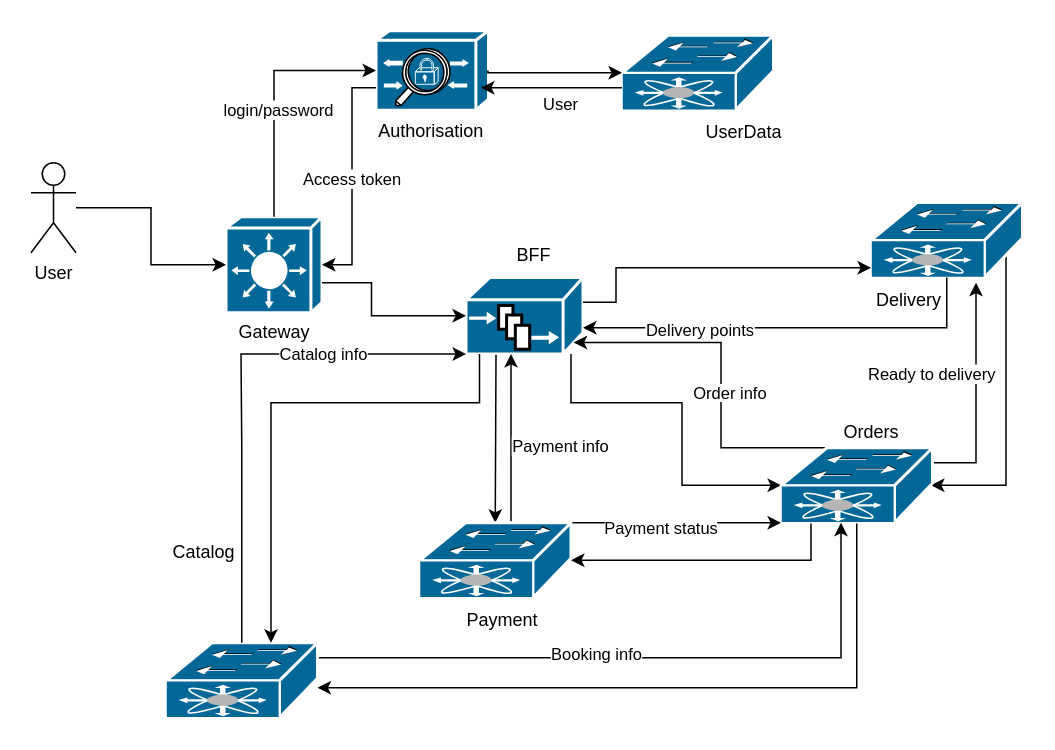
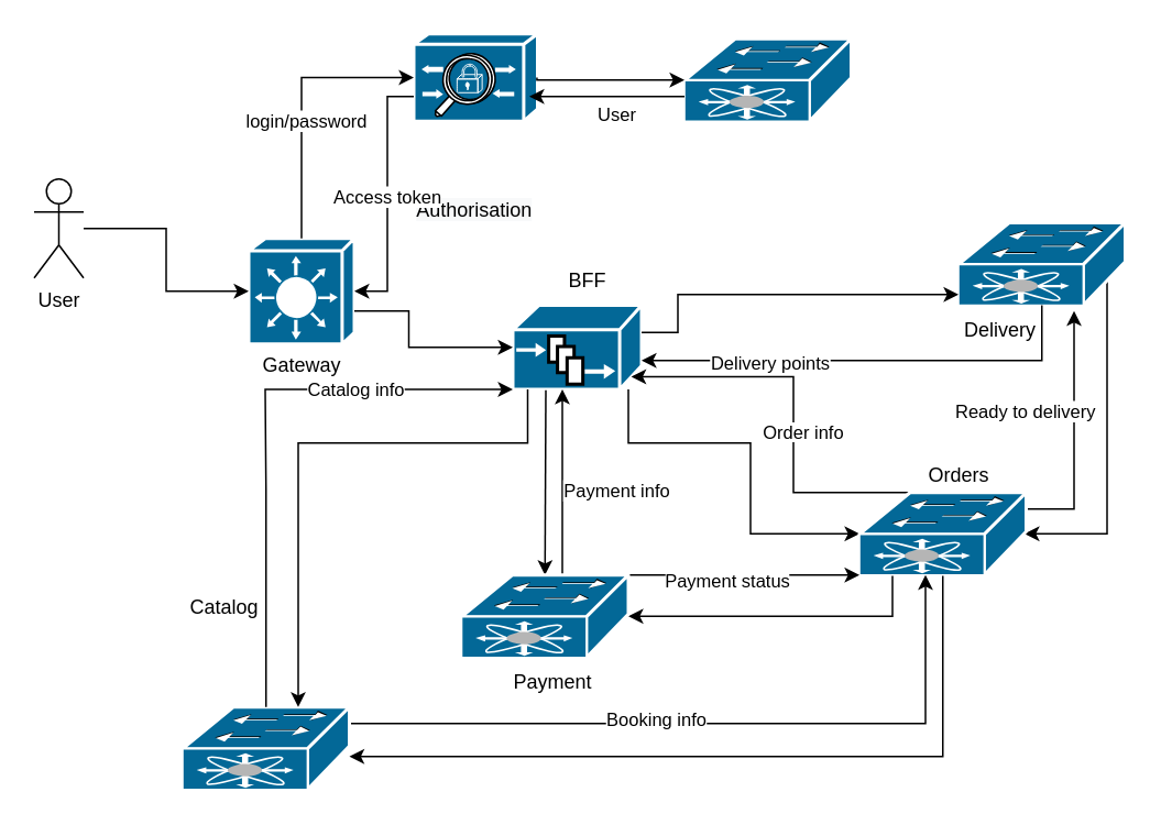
- <mxCell id="7" value="&lt;span style=&quot;color: rgb(0, 0, 0); font-family: Helvetica; font-size: 12px; font-style: normal; font-variant-ligatures: normal; font-variant-caps: normal; font-weight: 400; letter-spacing: normal; orphans: 2; text-align: center; text-indent: 0px; text-transform: none; widows: 2; word-spacing: 0px; -webkit-text-stroke-width: 0px; background-color: rgb(248, 249, 250); text-decoration-thickness: initial; text-decoration-style: initial; text-decoration-color: initial; float: none; display: inline !important;&quot;&gt;Authorisation&lt;/span&gt;" style="text;whiteSpace=wrap;html=1;" vertex="1" parent="1"><mxGeometry x="250" y="73" width="80" height="20" as="geometry" /></mxCell>
+ <mxCell id="7" value="&lt;span style=&quot;color: rgb(0, 0, 0); font-family: Helvetica; font-size: 12px; font-style: normal; font-variant-ligatures: normal; font-variant-caps: normal; font-weight: 400; letter-spacing: normal; orphans: 2; text-align: center; text-indent: 0px; text-transform: none; widows: 2; word-spacing: 0px; -webkit-text-stroke-width: 0px; background-color: rgb(248, 249, 250); text-decoration-thickness: initial; text-decoration-style: initial; text-decoration-color: initial; float: none; display: inline !important;&quot;&gt;Authorisation&lt;/span&gt;" style="text;whiteSpace=wrap;html=1;" vertex="1" parent="1"><mxGeometry x="250" y="113" width="80" height="20" as="geometry" /></mxCell>
- <mxCell id="13" value="UserData" style="text;html=1;align=center;verticalAlign=middle;resizable=0;points=[];autosize=1;strokeColor=none;fillColor=none;" vertex="1" parent="1"><mxGeometry x="460" y="73" width="70" height="30" as="geometry" /></mxCell>
